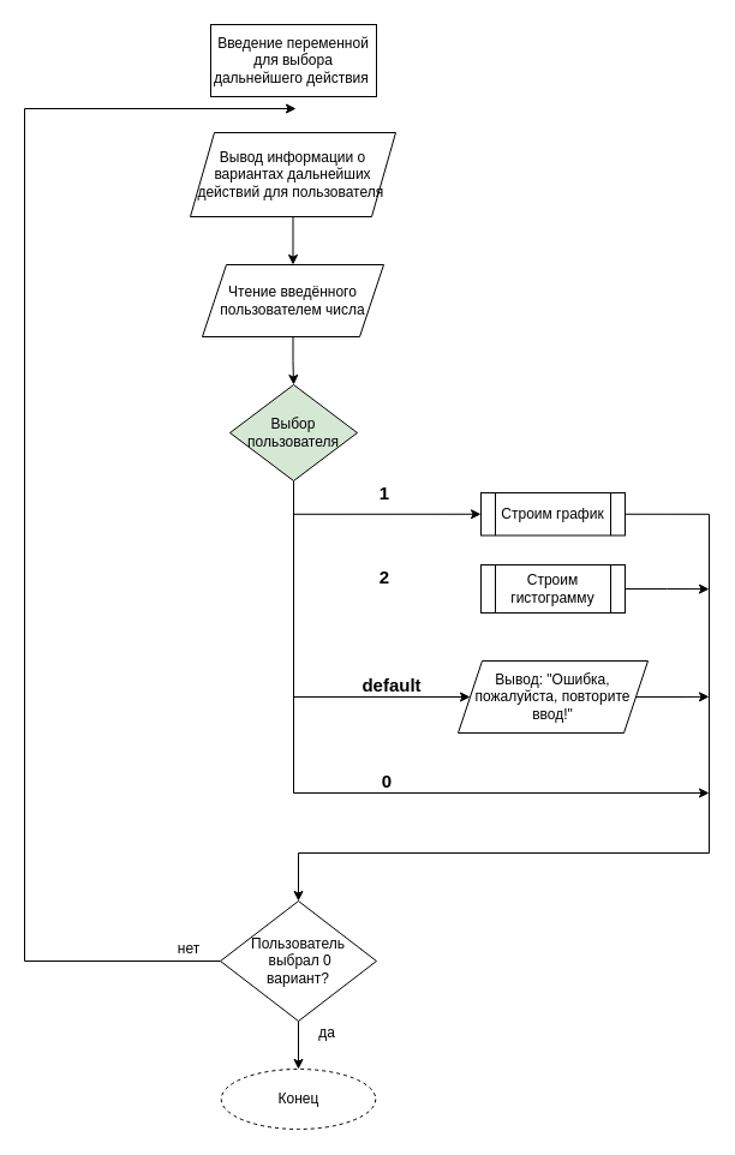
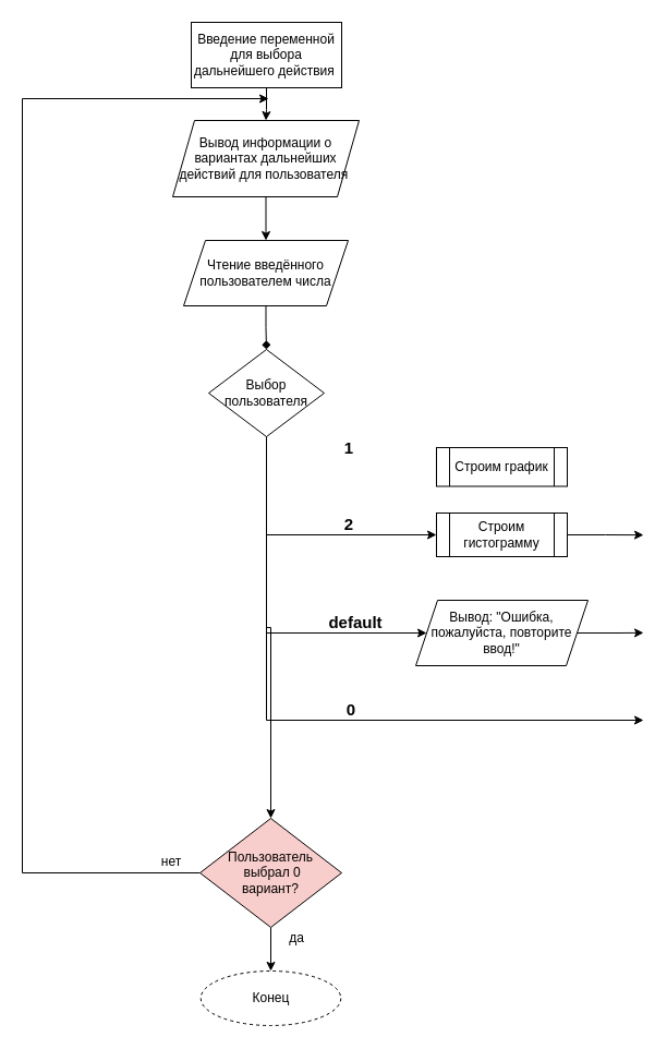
+ <mxCell id="2" value="" style="edgeStyle=orthogonalEdgeStyle;rounded=0;orthogonalLoop=1;jettySize=auto;html=1;" parent="1" source="3" target="5" edge="1"><mxGeometry relative="1" as="geometry" /></mxCell>
- <mxCell id="6" style="edgeStyle=orthogonalEdgeStyle;rounded=0;orthogonalLoop=1;jettySize=auto;html=1;exitX=0.5;exitY=1;exitDx=0;exitDy=0;entryX=0.5;entryY=0;entryDx=0;entryDy=0;" edge="1" parent="1" source="7" target="22"><mxGeometry relative="1" as="geometry" /></mxCell>
+ <mxCell id="6" style="edgeStyle=orthogonalEdgeStyle;rounded=0;orthogonalLoop=1;jettySize=auto;html=1;exitX=0.5;exitY=1;exitDx=0;exitDy=0;entryX=0.5;entryY=0;entryDx=0;entryDy=0;endArrow=diamond;" edge="1" parent="1" source="7" target="22"><mxGeometry relative="1" as="geometry" /></mxCell>
- <mxCell id="22" value="Выбор пользователя" style="rhombus;whiteSpace=wrap;html=1;fillColor=#d5e8d4;" vertex="1" parent="1"><mxGeometry x="191" y="320" width="106" height="80" as="geometry" /></mxCell>
+ <mxCell id="22" value="Выбор пользователя" style="rhombus;whiteSpace=wrap;html=1;" vertex="1" parent="1"><mxGeometry x="191" y="320" width="106" height="80" as="geometry" /></mxCell>
- <mxCell id="18" style="edgeStyle=orthogonalEdgeStyle;rounded=0;orthogonalLoop=1;jettySize=auto;html=1;exitX=0.5;exitY=1;exitDx=0;exitDy=0;entryX=0;entryY=0.5;entryDx=0;entryDy=0;" edge="1" parent="1" source="22" target="9"><mxGeometry relative="1" as="geometry" /></mxCell>
+ <mxCell id="18" style="edgeStyle=orthogonalEdgeStyle;rounded=0;orthogonalLoop=1;jettySize=auto;html=1;exitX=0.5;exitY=1;exitDx=0;exitDy=0;" edge="1" parent="1" source="22" target="16"><mxGeometry relative="1" as="geometry" /></mxCell>
+ <mxCell id="19" style="edgeStyle=orthogonalEdgeStyle;rounded=0;orthogonalLoop=1;jettySize=auto;html=1;exitX=0.5;exitY=1;exitDx=0;exitDy=0;entryX=0;entryY=0.5;entryDx=0;entryDy=0;" edge="1" parent="1" source="22" target="11"><mxGeometry relative="1" as="geometry" /></mxCell>
- <mxCell id="8" style="edgeStyle=orthogonalEdgeStyle;rounded=0;orthogonalLoop=1;jettySize=auto;html=1;exitX=1;exitY=0.5;exitDx=0;exitDy=0;entryX=0.5;entryY=0;entryDx=0;entryDy=0;" edge="1" parent="1" source="9" target="16"><mxGeometry relative="1" as="geometry"><mxPoint x="590" y="490" as="targetPoint" /><Array as="points"><mxPoint x="590" y="428" /><mxPoint x="590" y="710" /><mxPoint x="248" y="710" /></Array></mxGeometry></mxCell>
- <mxCell id="16" value="Пользователь&lt;br&gt;&amp;nbsp;выбрал 0 &lt;br&gt;вариант?" style="rhombus;whiteSpace=wrap;html=1;" parent="1" vertex="1"><mxGeometry x="183" y="750" width="130" height="100" as="geometry" /></mxCell>
+ <mxCell id="16" value="Пользователь&lt;br&gt;&amp;nbsp;выбрал 0 &lt;br&gt;вариант?" style="rhombus;whiteSpace=wrap;html=1;fillColor=#f8cecc;" parent="1" vertex="1"><mxGeometry x="183" y="750" width="130" height="100" as="geometry" /></mxCell>
